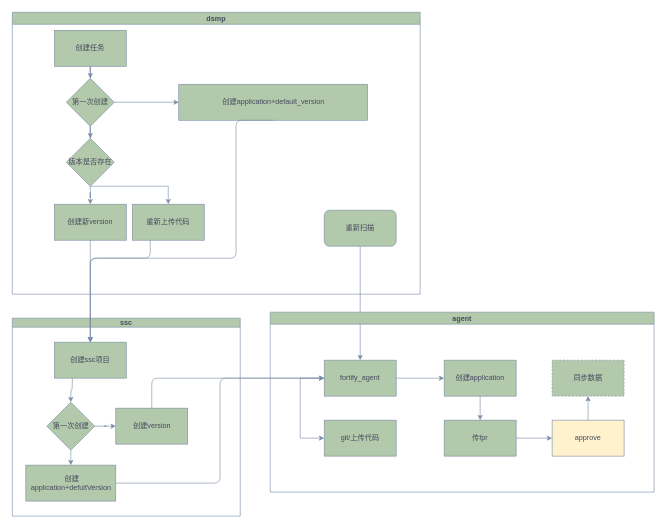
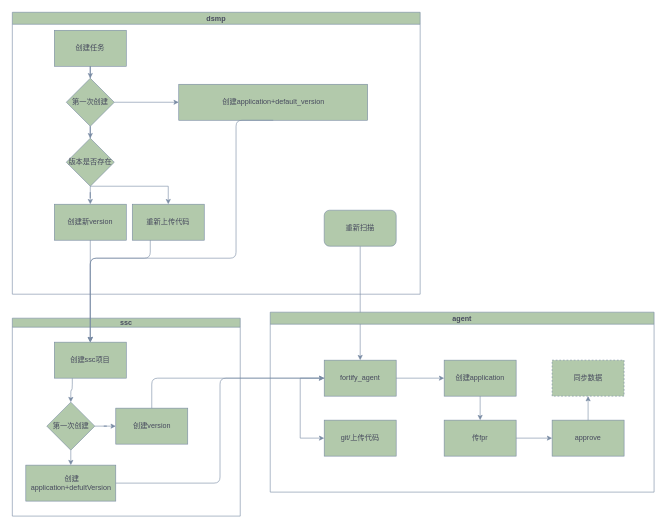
- <mxCell id="9" value="approve" style="whiteSpace=wrap;html=1;rounded=0;fillColor=#fff2cc;strokeColor=#788AA3;fontColor=#46495D;" vertex="1" parent="3"><mxGeometry x="470" y="180" width="120" height="60" as="geometry" /></mxCell>
+ <mxCell id="9" value="approve" style="whiteSpace=wrap;html=1;rounded=0;fillColor=#B2C9AB;strokeColor=#788AA3;fontColor=#46495D;" vertex="1" parent="3"><mxGeometry x="470" y="180" width="120" height="60" as="geometry" /></mxCell>
